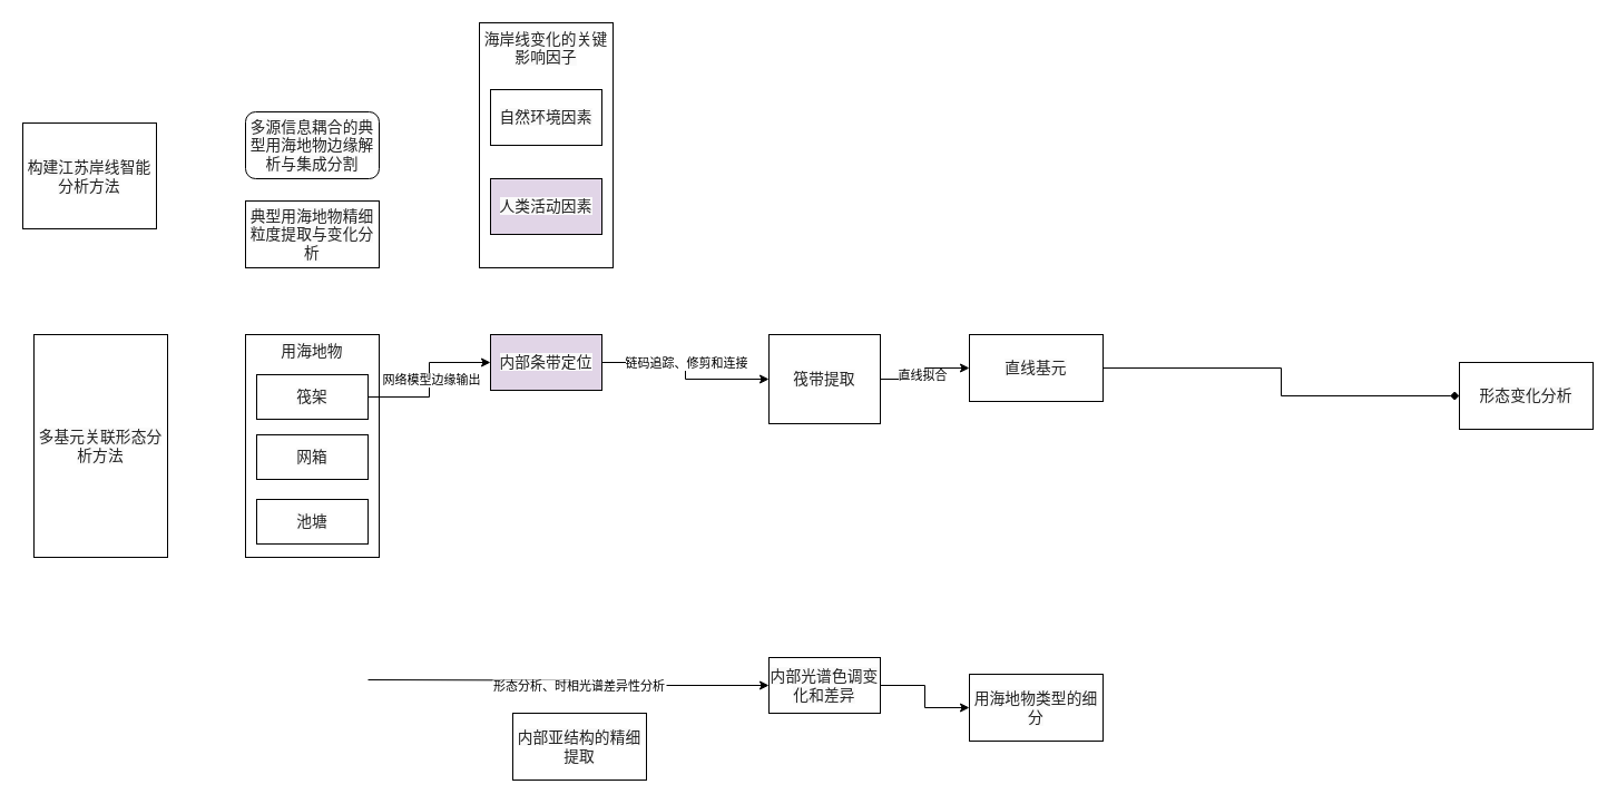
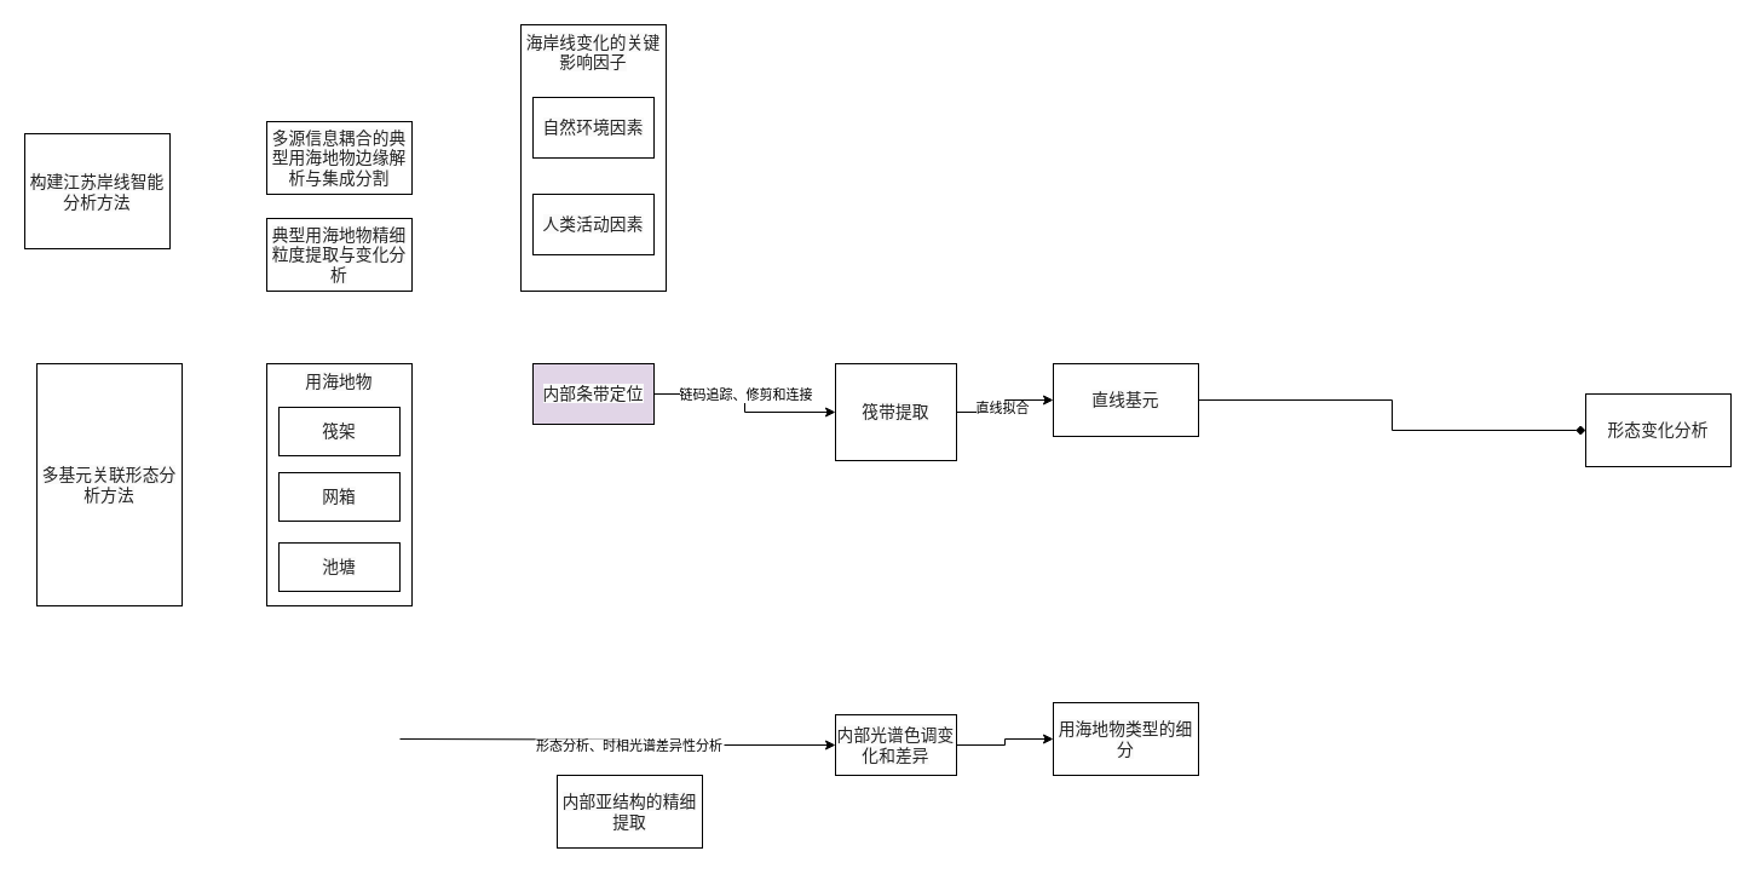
- <mxCell id="3" value="&lt;span style=&quot;color: rgba(0, 0, 0, 0.87); font-family: Roboto, Helvetica, Arial, sans-serif; font-size: 13.714px; letter-spacing: 0.129px; text-align: start; background-color: rgb(250, 250, 250);&quot;&gt;多源信息耦合的典型用海地物边缘解析与集成分割&lt;/span&gt;" style="whiteSpace=wrap;html=1;rounded=1;" vertex="1" parent="1"><mxGeometry x="220" y="100" width="120" height="60" as="geometry" /></mxCell>
+ <mxCell id="3" value="&lt;span style=&quot;color: rgba(0, 0, 0, 0.87); font-family: Roboto, Helvetica, Arial, sans-serif; font-size: 13.714px; letter-spacing: 0.129px; text-align: start; background-color: rgb(250, 250, 250);&quot;&gt;多源信息耦合的典型用海地物边缘解析与集成分割&lt;/span&gt;" style="rounded=0;whiteSpace=wrap;html=1;" vertex="1" parent="1"><mxGeometry x="220" y="100" width="120" height="60" as="geometry" /></mxCell>
- <mxCell id="7" value="&lt;span style=&quot;color: rgba(0, 0, 0, 0.87); font-family: Roboto, Helvetica, Arial, sans-serif; font-size: 13.714px; letter-spacing: 0.129px; text-align: start; background-color: rgb(250, 250, 250);&quot;&gt;人类活动因素&lt;/span&gt;" style="rounded=0;whiteSpace=wrap;html=1;fillColor=#e1d5e7;" vertex="1" parent="1"><mxGeometry x="440" y="160" width="100" height="50" as="geometry" /></mxCell>
+ <mxCell id="7" value="&lt;span style=&quot;color: rgba(0, 0, 0, 0.87); font-family: Roboto, Helvetica, Arial, sans-serif; font-size: 13.714px; letter-spacing: 0.129px; text-align: start; background-color: rgb(250, 250, 250);&quot;&gt;人类活动因素&lt;/span&gt;" style="rounded=0;whiteSpace=wrap;html=1;" vertex="1" parent="1"><mxGeometry x="440" y="160" width="100" height="50" as="geometry" /></mxCell>
- <mxCell id="16" value="" style="edgeStyle=orthogonalEdgeStyle;rounded=0;orthogonalLoop=1;jettySize=auto;html=1;exitX=1;exitY=0.5;exitDx=0;exitDy=0;" edge="1" parent="1" source="10" target="20"><mxGeometry relative="1" as="geometry"><mxPoint x="480" y="355" as="sourcePoint" /></mxGeometry></mxCell>
- <mxCell id="17" value="网络模型边缘输出" style="edgeLabel;html=1;align=center;verticalAlign=middle;resizable=0;points=[];" vertex="1" connectable="0" parent="16"><mxGeometry x="0.004" y="-1" relative="1" as="geometry"><mxPoint as="offset" /></mxGeometry></mxCell>
- <mxCell id="27" value="&lt;span style=&quot;color: rgba(0, 0, 0, 0.87); font-family: Roboto, Helvetica, Arial, sans-serif; font-size: 13.714px; letter-spacing: 0.129px; text-align: start; background-color: rgb(250, 250, 250);&quot;&gt;用海地物类型的细分&lt;/span&gt;" style="rounded=0;whiteSpace=wrap;html=1;" vertex="1" parent="1"><mxGeometry x="870" y="605" width="120" height="60" as="geometry" /></mxCell>
+ <mxCell id="27" value="&lt;span style=&quot;color: rgba(0, 0, 0, 0.87); font-family: Roboto, Helvetica, Arial, sans-serif; font-size: 13.714px; letter-spacing: 0.129px; text-align: start; background-color: rgb(250, 250, 250);&quot;&gt;用海地物类型的细分&lt;/span&gt;" style="rounded=0;whiteSpace=wrap;html=1;" vertex="1" parent="1"><mxGeometry x="870" y="580" width="120" height="60" as="geometry" /></mxCell>
